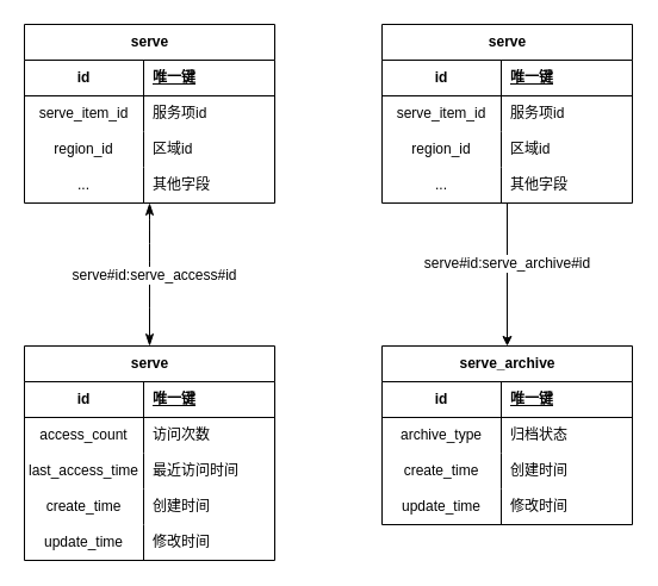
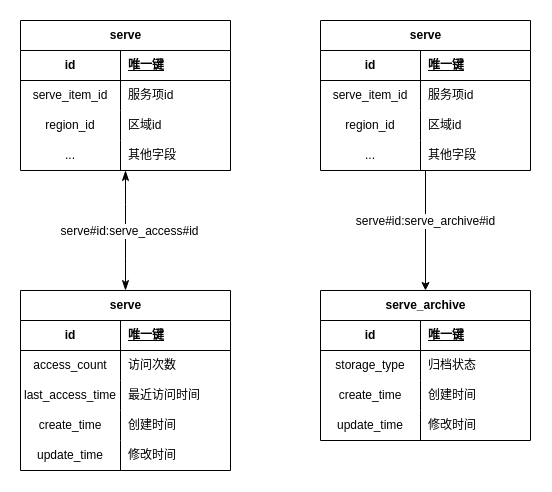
- <mxCell id="22" value="archive_type" style="shape=partialRectangle;connectable=0;fillColor=none;top=0;left=0;bottom=0;right=0;editable=1;overflow=hidden;whiteSpace=wrap;html=1;" vertex="1" parent="21"><mxGeometry width="100" height="30" as="geometry"><mxRectangle width="100" height="30" as="alternateBounds" /></mxGeometry></mxCell>
+ <mxCell id="22" value="storage_type" style="shape=partialRectangle;connectable=0;fillColor=none;top=0;left=0;bottom=0;right=0;editable=1;overflow=hidden;whiteSpace=wrap;html=1;" vertex="1" parent="21"><mxGeometry width="100" height="30" as="geometry"><mxRectangle width="100" height="30" as="alternateBounds" /></mxGeometry></mxCell>
